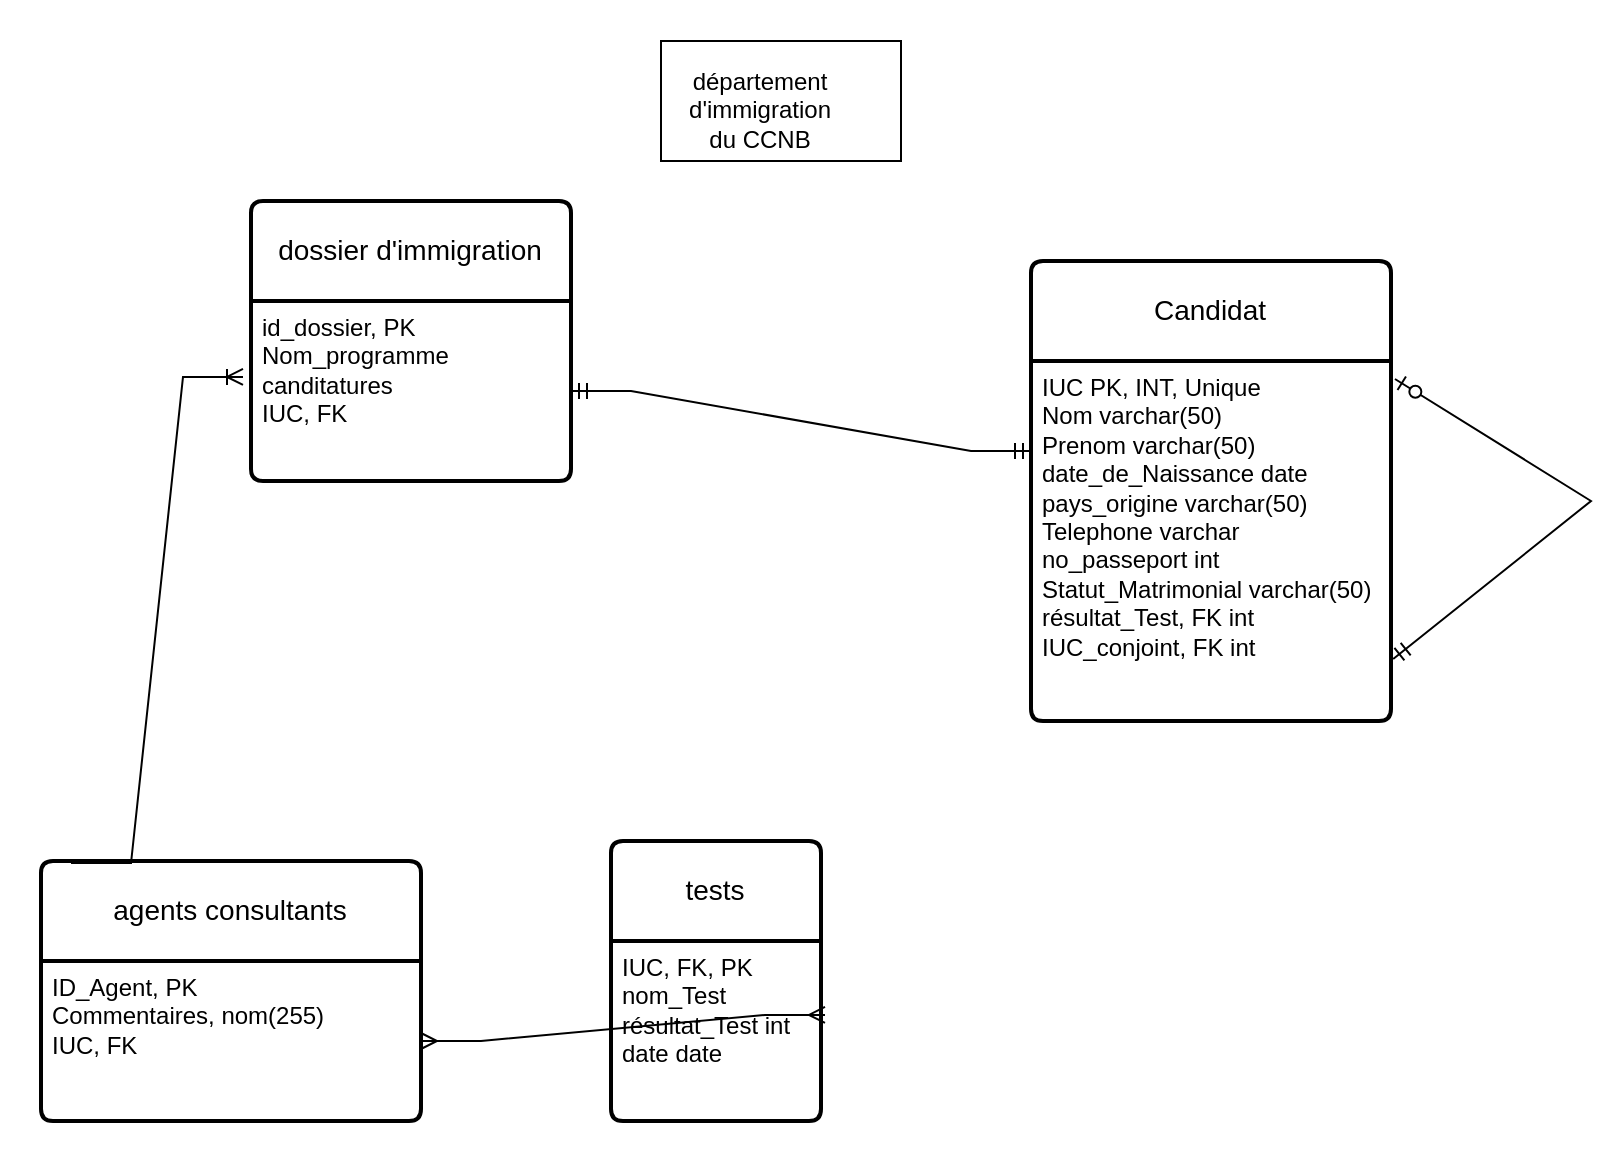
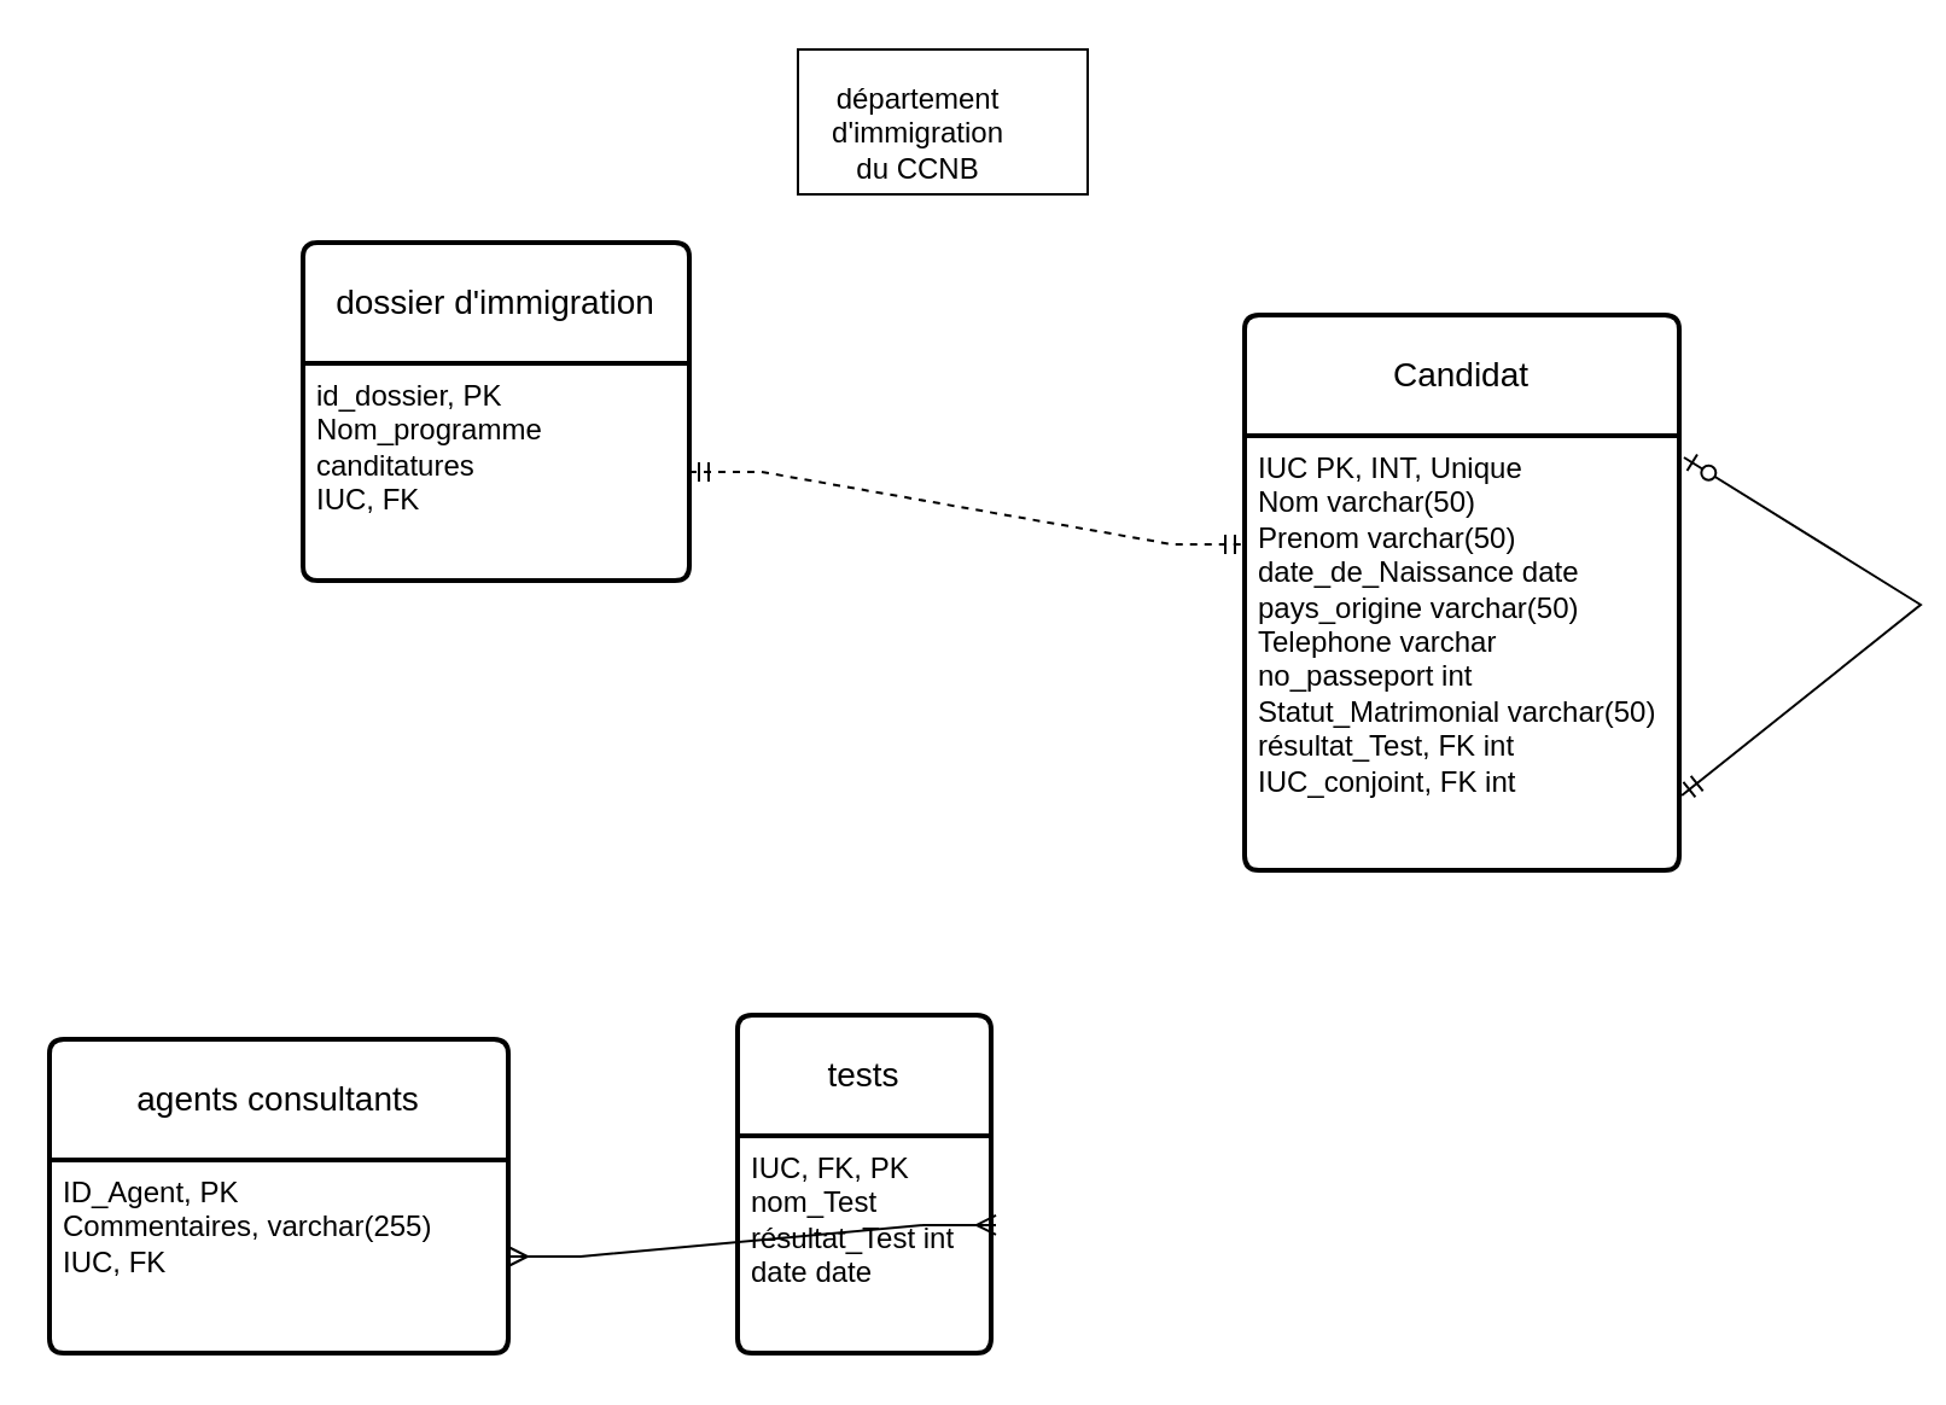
- <mxCell id="14" value="" style="edgeStyle=entityRelationEdgeStyle;fontSize=12;html=1;endArrow=ERmandOne;startArrow=ERmandOne;rounded=0;exitX=1;exitY=0.5;exitDx=0;exitDy=0;entryX=0;entryY=0.25;entryDx=0;entryDy=0;" edge="1" parent="1" source="8" target="5"><mxGeometry width="100" height="100" relative="1" as="geometry"><mxPoint x="655" y="600" as="sourcePoint" /><mxPoint x="755" y="500" as="targetPoint" /></mxGeometry></mxCell>
+ <mxCell id="14" value="" style="edgeStyle=entityRelationEdgeStyle;fontSize=12;html=1;endArrow=ERmandOne;startArrow=ERmandOne;rounded=0;exitX=1;exitY=0.5;exitDx=0;exitDy=0;entryX=0;entryY=0.25;entryDx=0;entryDy=0;dashed=1;" edge="1" parent="1" source="8" target="5"><mxGeometry width="100" height="100" relative="1" as="geometry"><mxPoint x="655" y="600" as="sourcePoint" /><mxPoint x="755" y="500" as="targetPoint" /></mxGeometry></mxCell>
- <mxCell id="13" value="" style="edgeStyle=entityRelationEdgeStyle;fontSize=12;html=1;endArrow=ERoneToMany;rounded=0;entryX=-0.025;entryY=0.422;entryDx=0;entryDy=0;entryPerimeter=0;exitX=0.079;exitY=0.008;exitDx=0;exitDy=0;exitPerimeter=0;" edge="1" parent="1" source="11" target="8"><mxGeometry width="100" height="100" relative="1" as="geometry"><mxPoint x="45" y="400" as="sourcePoint" /><mxPoint x="155" y="320" as="targetPoint" /><Array as="points"><mxPoint x="25" y="430" /><mxPoint x="31" y="340" /><mxPoint x="35" y="320" /><mxPoint x="25" y="280" /><mxPoint x="25" y="330" /><mxPoint x="25" y="340" /><mxPoint x="35" y="340" /></Array></mxGeometry></mxCell>
- <mxCell id="12" value="ID_Agent, PK&lt;br&gt;Commentaires, nom(255)&lt;br&gt;IUC, FK" style="align=left;strokeColor=none;fillColor=none;spacingLeft=4;fontSize=12;verticalAlign=top;resizable=0;rotatable=0;part=1;html=1;" vertex="1" parent="11"><mxGeometry y="50" width="190" height="80" as="geometry" /></mxCell>
+ <mxCell id="12" value="ID_Agent, PK&lt;br&gt;Commentaires, varchar(255)&lt;br&gt;IUC, FK" style="align=left;strokeColor=none;fillColor=none;spacingLeft=4;fontSize=12;verticalAlign=top;resizable=0;rotatable=0;part=1;html=1;" vertex="1" parent="11"><mxGeometry y="50" width="190" height="80" as="geometry" /></mxCell>
